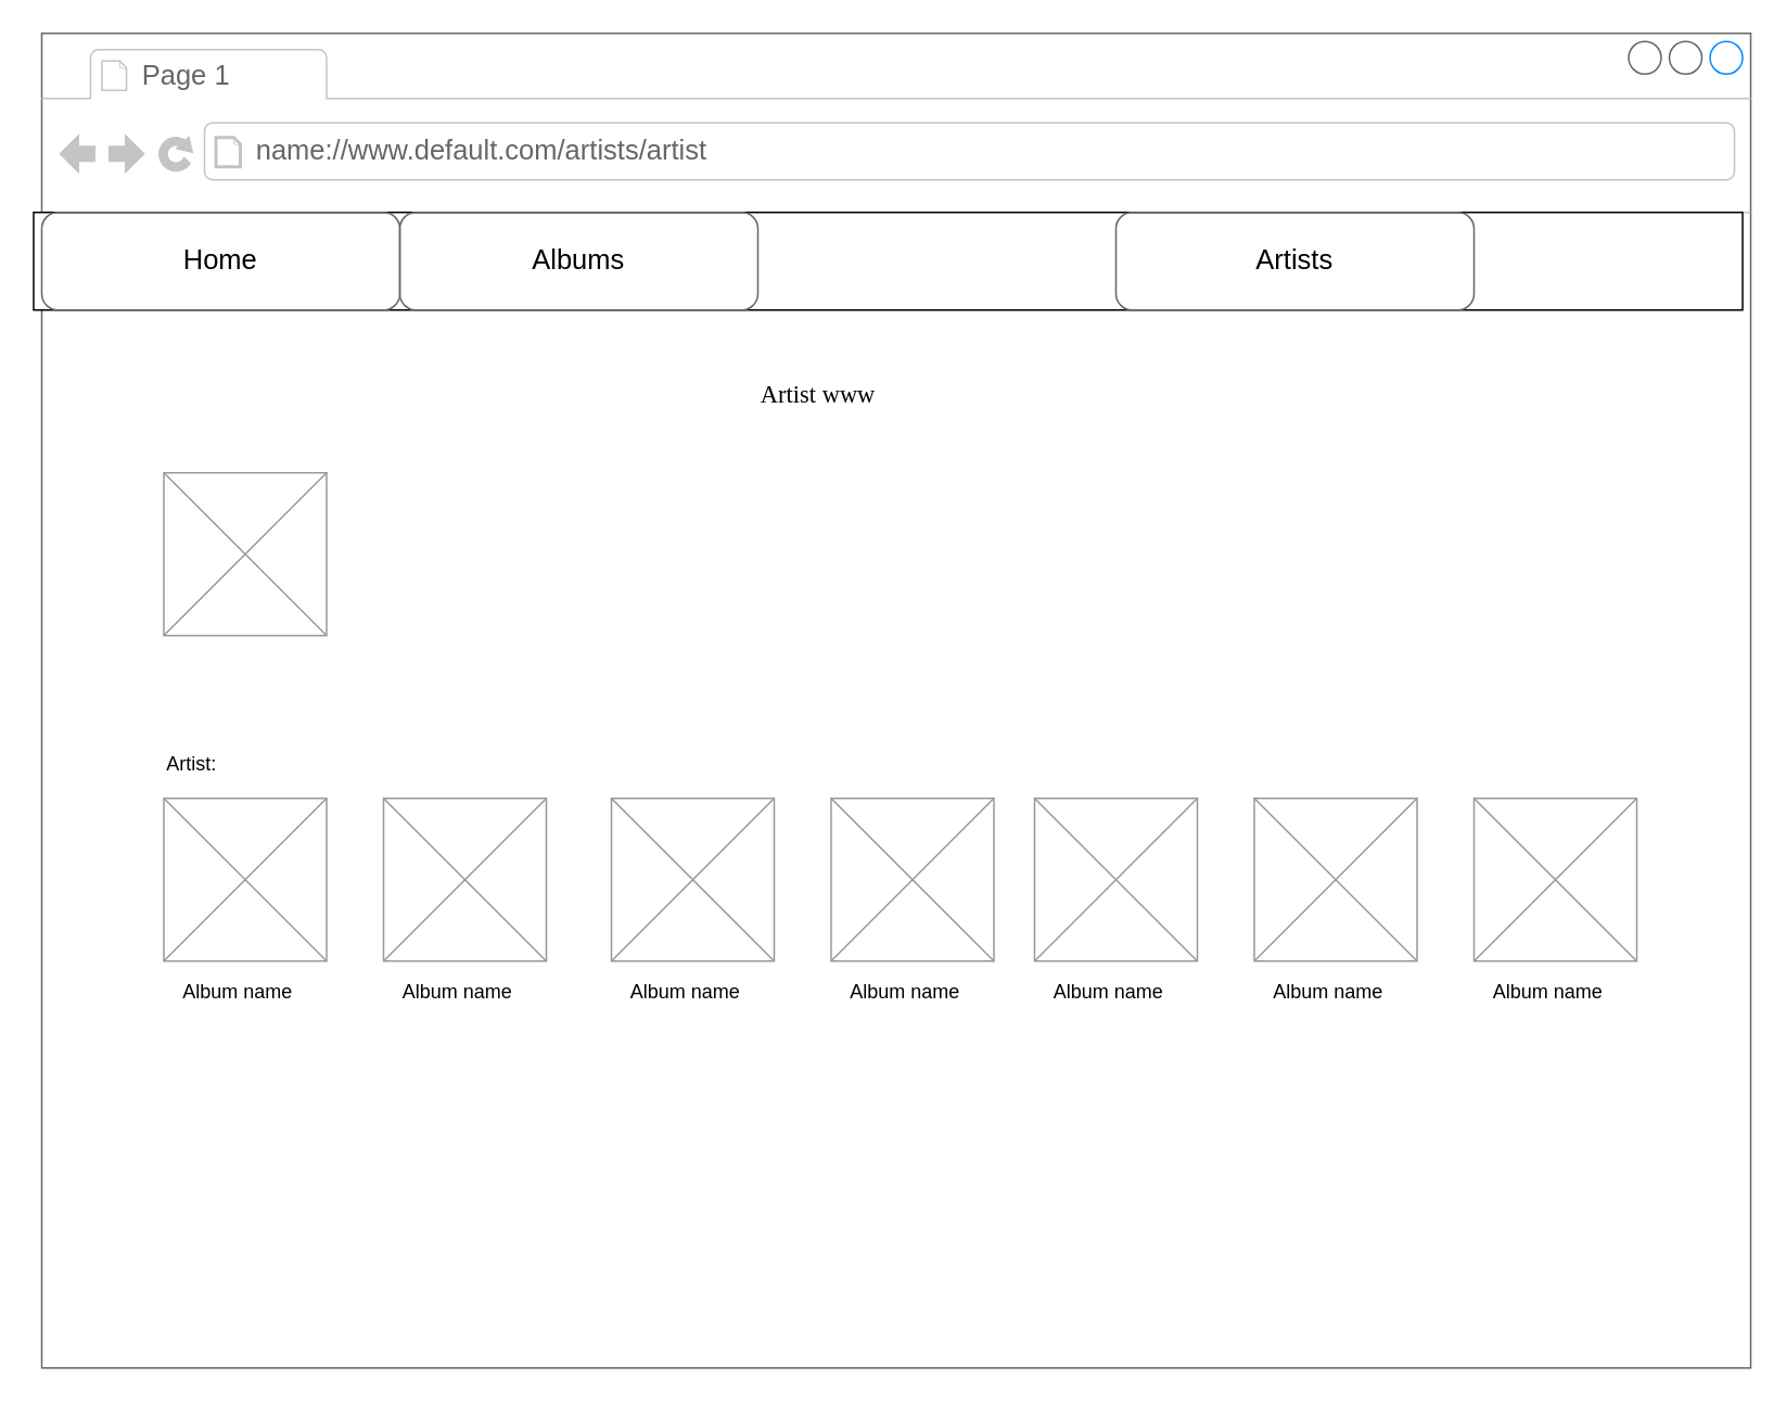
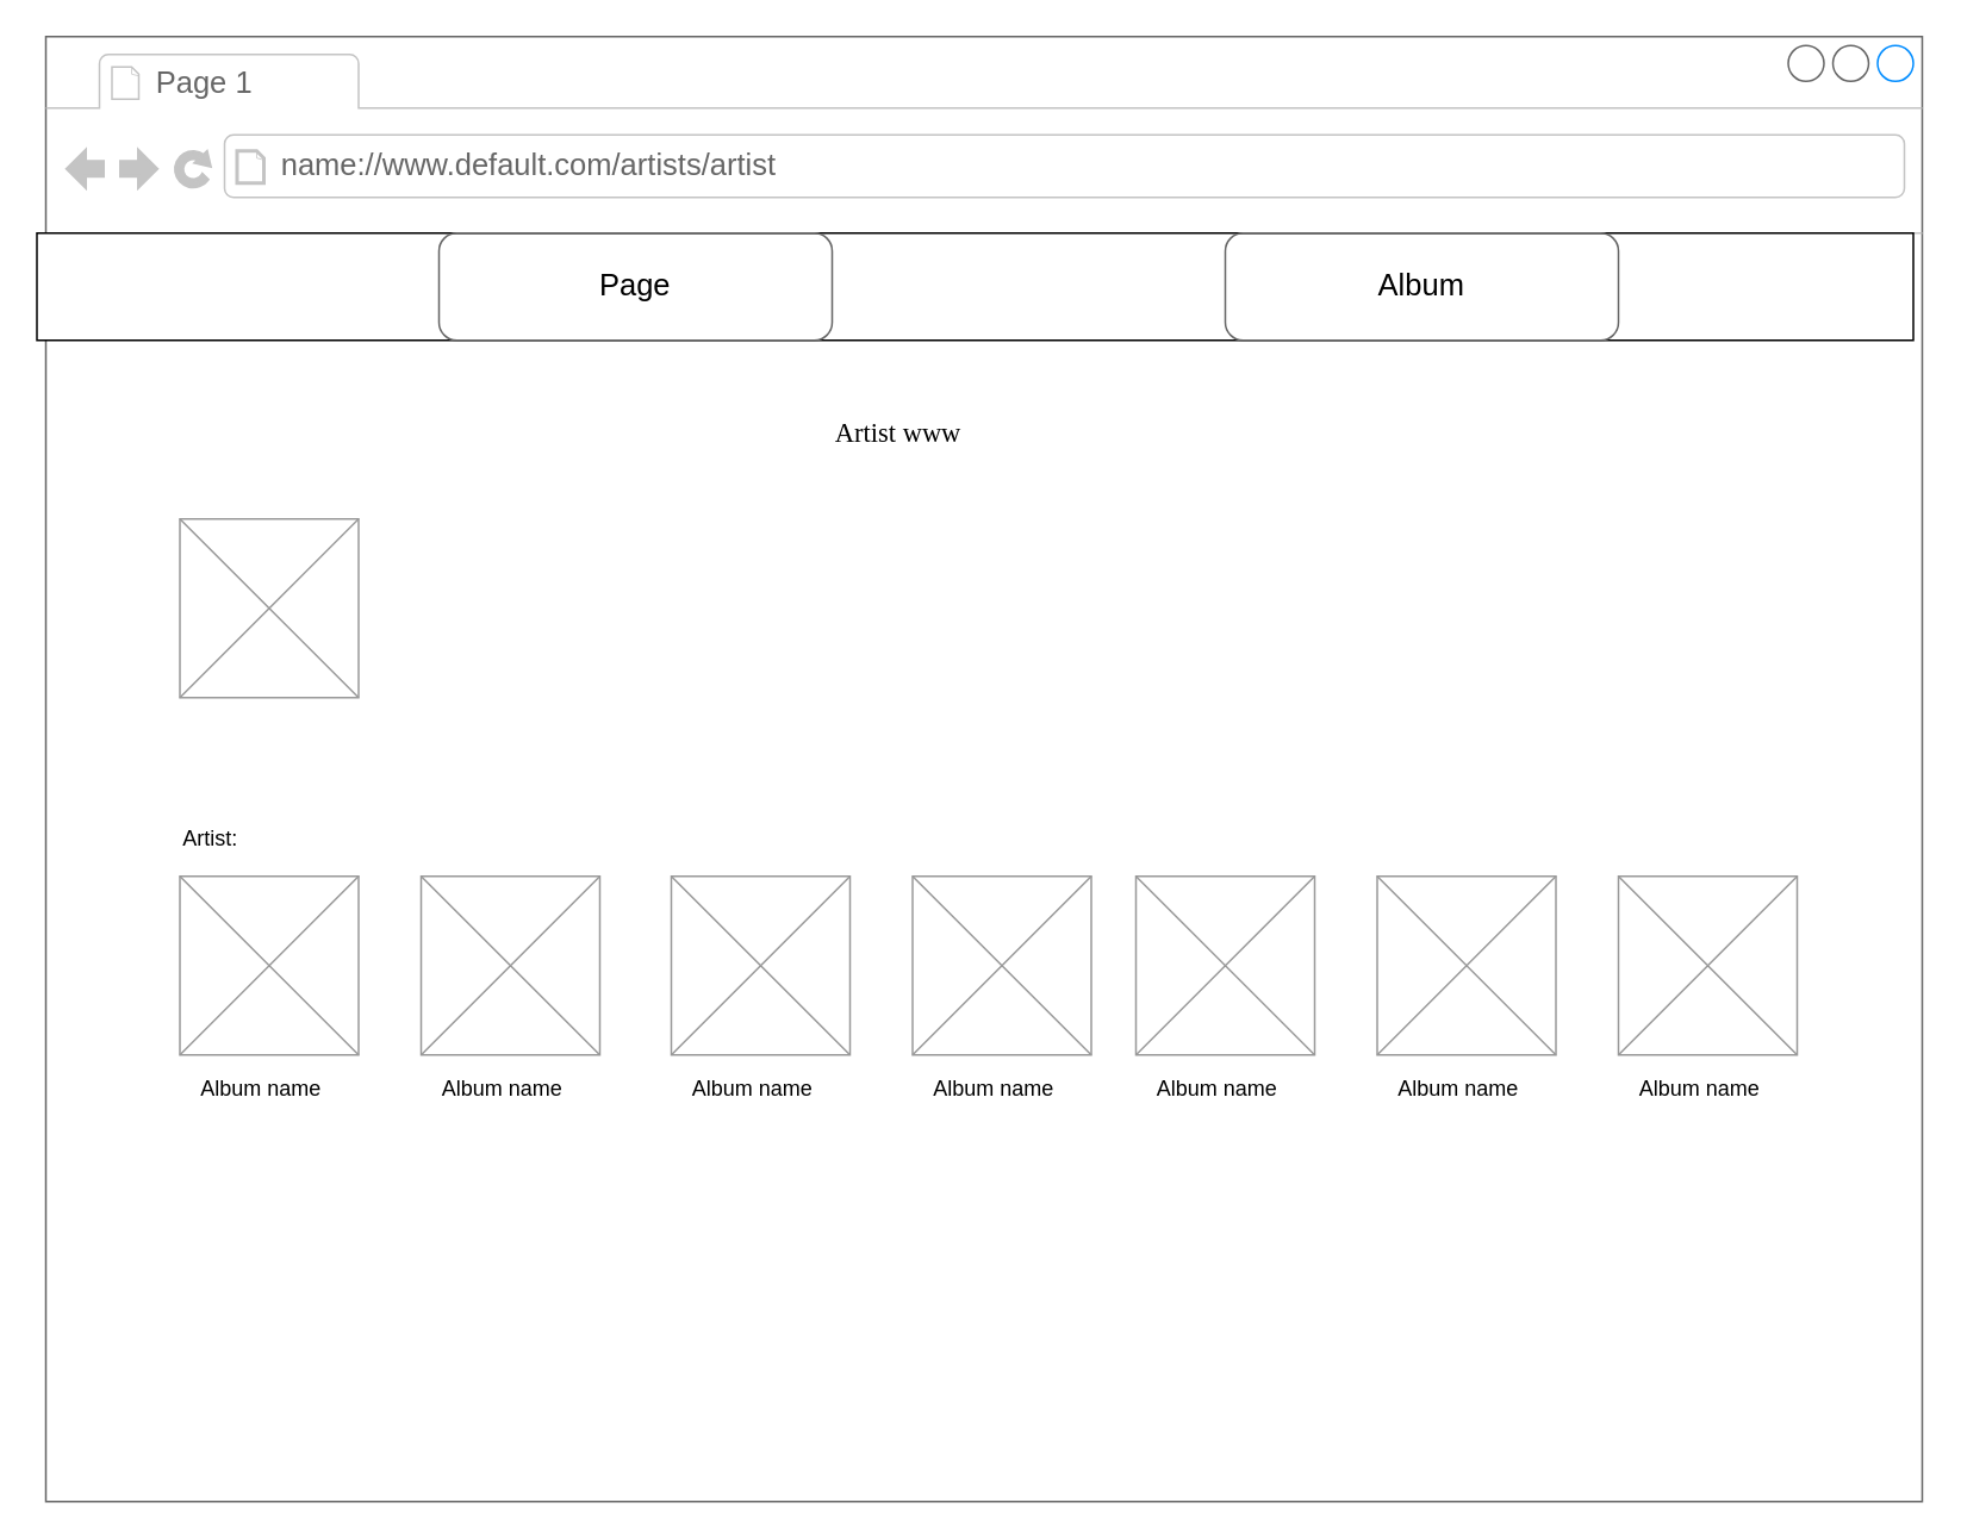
- <mxCell id="7" value="&lt;div&gt;Home&lt;/div&gt;" style="strokeWidth=1;shadow=0;dashed=0;align=center;html=1;shape=mxgraph.mockup.buttons.button;strokeColor=#666666;mainText=;buttonStyle=round;fontSize=17;fontStyle=0;fillColor=none;whiteSpace=wrap;rounded=0;labelBackgroundColor=none;" parent="2" vertex="1"><mxGeometry y="110" width="220" height="60" as="geometry" /></mxCell>
- <mxCell id="8" value="Albums" style="strokeWidth=1;shadow=0;dashed=0;align=center;html=1;shape=mxgraph.mockup.buttons.button;strokeColor=#666666;mainText=;buttonStyle=round;fontSize=17;fontStyle=0;fillColor=none;whiteSpace=wrap;rounded=0;labelBackgroundColor=none;" vertex="1" parent="2"><mxGeometry x="220" y="110" width="220" height="60" as="geometry" /></mxCell>
+ <mxCell id="8" value="Page" style="strokeWidth=1;shadow=0;dashed=0;align=center;html=1;shape=mxgraph.mockup.buttons.button;strokeColor=#666666;mainText=;buttonStyle=round;fontSize=17;fontStyle=0;fillColor=none;whiteSpace=wrap;rounded=0;labelBackgroundColor=none;" vertex="1" parent="2"><mxGeometry x="220" y="110" width="220" height="60" as="geometry" /></mxCell>
- <mxCell id="9" value="Artists" style="strokeWidth=1;shadow=0;dashed=0;align=center;html=1;shape=mxgraph.mockup.buttons.button;strokeColor=#666666;mainText=;buttonStyle=round;fontSize=17;fontStyle=0;fillColor=none;whiteSpace=wrap;rounded=0;labelBackgroundColor=none;" vertex="1" parent="2"><mxGeometry x="660" y="110" width="220" height="60" as="geometry" /></mxCell>
+ <mxCell id="9" value="Album" style="strokeWidth=1;shadow=0;dashed=0;align=center;html=1;shape=mxgraph.mockup.buttons.button;strokeColor=#666666;mainText=;buttonStyle=round;fontSize=17;fontStyle=0;fillColor=none;whiteSpace=wrap;rounded=0;labelBackgroundColor=none;" vertex="1" parent="2"><mxGeometry x="660" y="110" width="220" height="60" as="geometry" /></mxCell>
